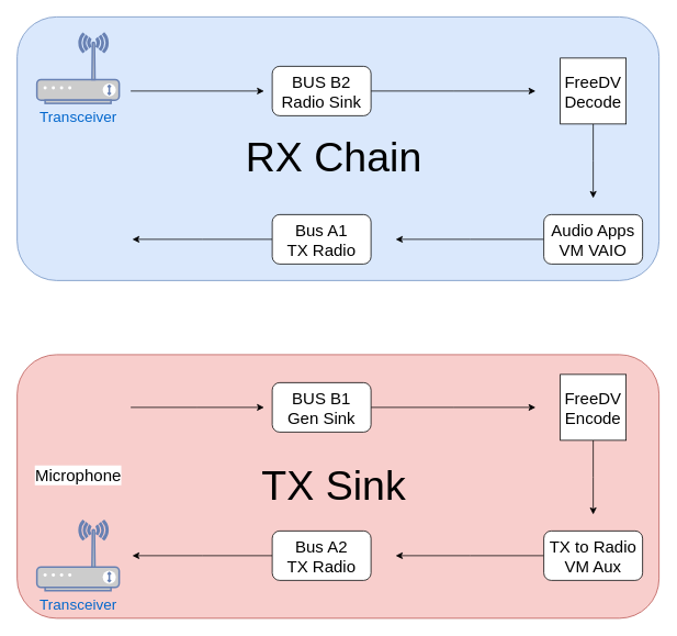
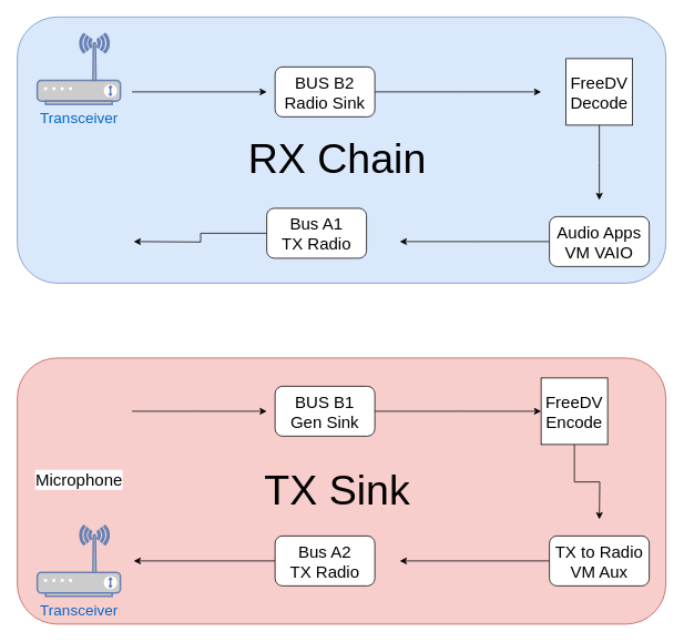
- <mxCell id="24" value="&lt;div style=&quot;font-size: 20px&quot;&gt;&lt;font style=&quot;font-size: 20px&quot;&gt;Bus A1&lt;br&gt;TX Radio&lt;br&gt;&lt;/font&gt;&lt;/div&gt;" style="rounded=1;whiteSpace=wrap;html=1;" vertex="1" parent="1"><mxGeometry x="330" y="260" width="120" height="60" as="geometry" /></mxCell>
+ <mxCell id="24" value="&lt;div style=&quot;font-size: 20px&quot;&gt;&lt;font style=&quot;font-size: 20px&quot;&gt;Bus A1&lt;br&gt;TX Radio&lt;br&gt;&lt;/font&gt;&lt;/div&gt;" style="rounded=1;whiteSpace=wrap;html=1;" vertex="1" parent="1"><mxGeometry x="320" y="250" width="120" height="60" as="geometry" /></mxCell>
- <mxCell id="9" value="&lt;div style=&quot;font-size: 20px&quot;&gt;&lt;font style=&quot;font-size: 20px&quot;&gt;FreeDV&lt;/font&gt;&lt;/div&gt;&lt;div style=&quot;font-size: 20px&quot;&gt;&lt;font style=&quot;font-size: 20px&quot;&gt;Encode&lt;br&gt;&lt;/font&gt;&lt;/div&gt;" style="whiteSpace=wrap;html=1;aspect=fixed;" vertex="1" parent="1"><mxGeometry x="680" y="454" width="80" height="80" as="geometry" /></mxCell>
+ <mxCell id="9" value="&lt;div style=&quot;font-size: 20px&quot;&gt;&lt;font style=&quot;font-size: 20px&quot;&gt;FreeDV&lt;/font&gt;&lt;/div&gt;&lt;div style=&quot;font-size: 20px&quot;&gt;&lt;font style=&quot;font-size: 20px&quot;&gt;Encode&lt;br&gt;&lt;/font&gt;&lt;/div&gt;" style="whiteSpace=wrap;html=1;aspect=fixed;" vertex="1" parent="1"><mxGeometry x="650" y="454" width="80" height="80" as="geometry" /></mxCell>
